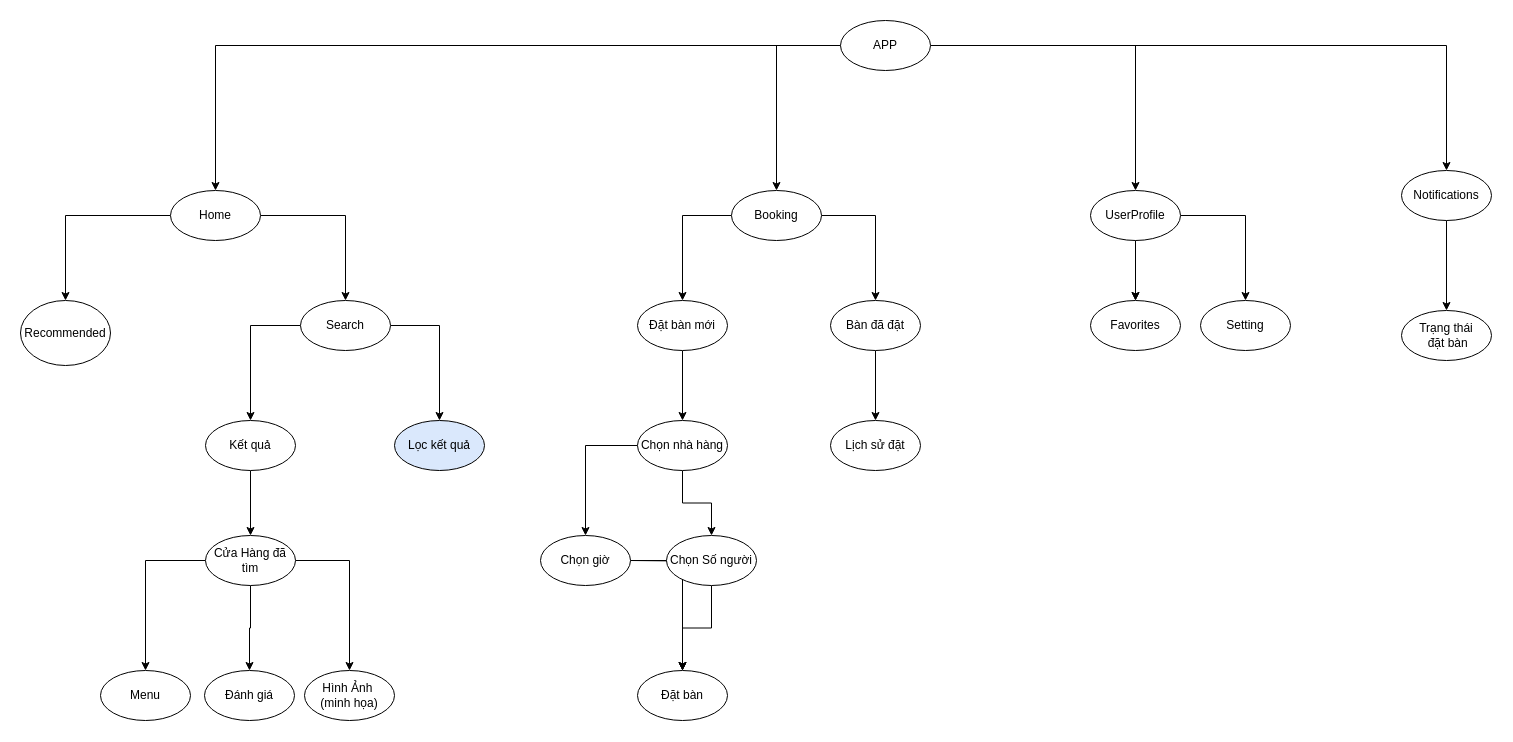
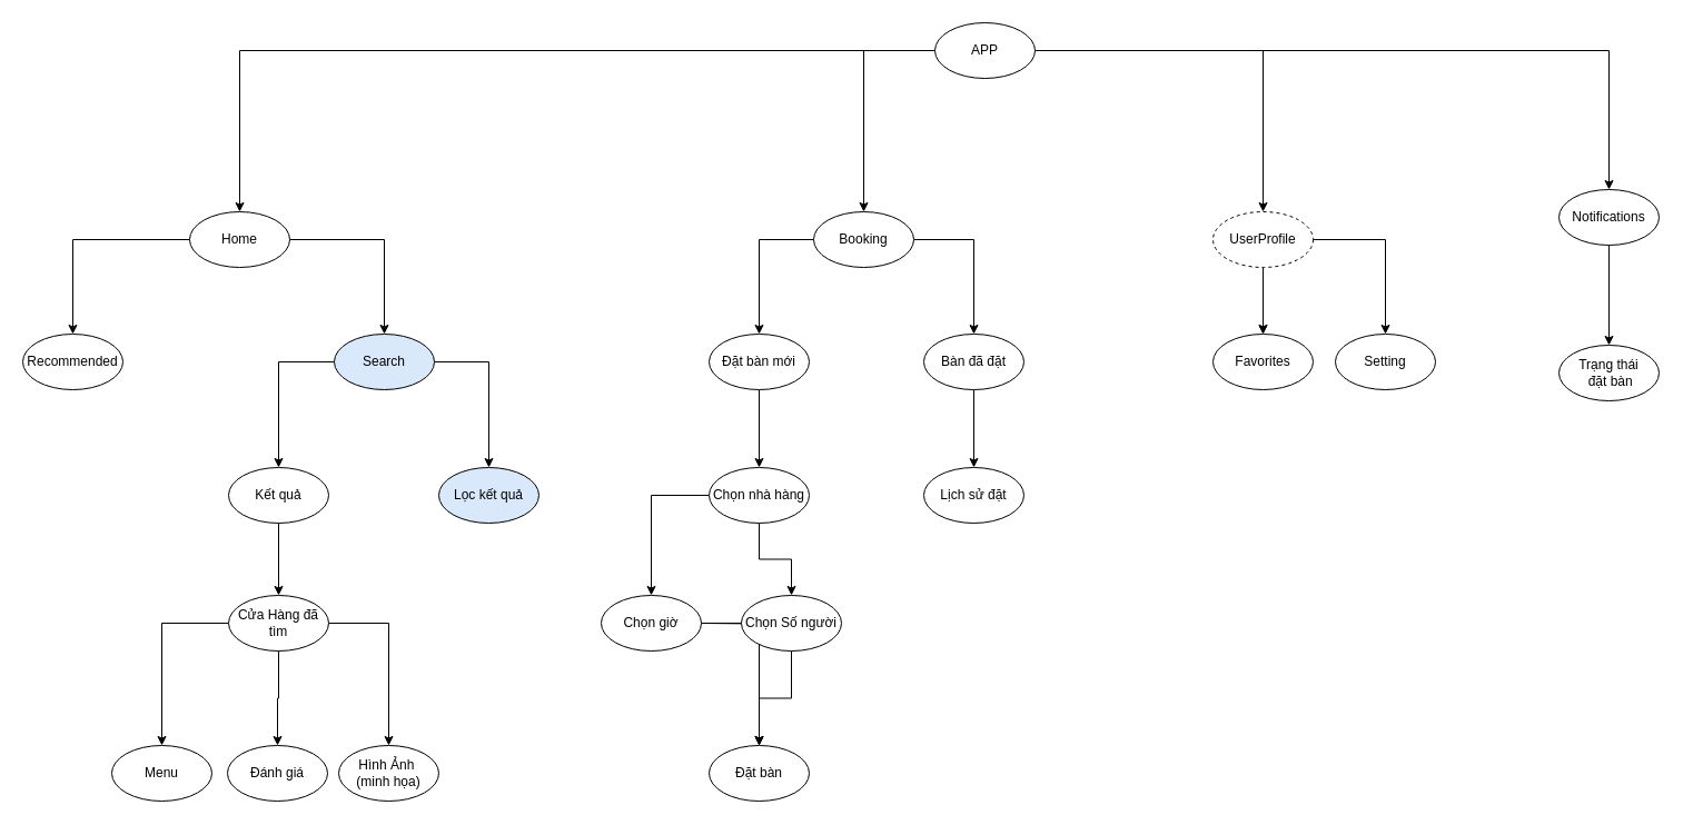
- <mxCell id="19" value="UserProfile" style="ellipse;whiteSpace=wrap;html=1;" vertex="1" parent="1"><mxGeometry x="1090" y="190" width="90" height="50" as="geometry" /></mxCell>
+ <mxCell id="19" value="UserProfile" style="ellipse;whiteSpace=wrap;html=1;dashed=1;" vertex="1" parent="1"><mxGeometry x="1090" y="190" width="90" height="50" as="geometry" /></mxCell>
- <mxCell id="7" value="Search" style="ellipse;whiteSpace=wrap;html=1;" vertex="1" parent="1"><mxGeometry x="300" y="300" width="90" height="50" as="geometry" /></mxCell>
+ <mxCell id="7" value="Search" style="ellipse;whiteSpace=wrap;html=1;fillColor=#dae8fc;" vertex="1" parent="1"><mxGeometry x="300" y="300" width="90" height="50" as="geometry" /></mxCell>
- <mxCell id="22" value="Recommended" style="ellipse;whiteSpace=wrap;html=1;" vertex="1" parent="1"><mxGeometry x="20" y="300" width="90" height="65" as="geometry" /></mxCell>
+ <mxCell id="22" value="Recommended" style="ellipse;whiteSpace=wrap;html=1;" vertex="1" parent="1"><mxGeometry x="20" y="300" width="90" height="50" as="geometry" /></mxCell>
